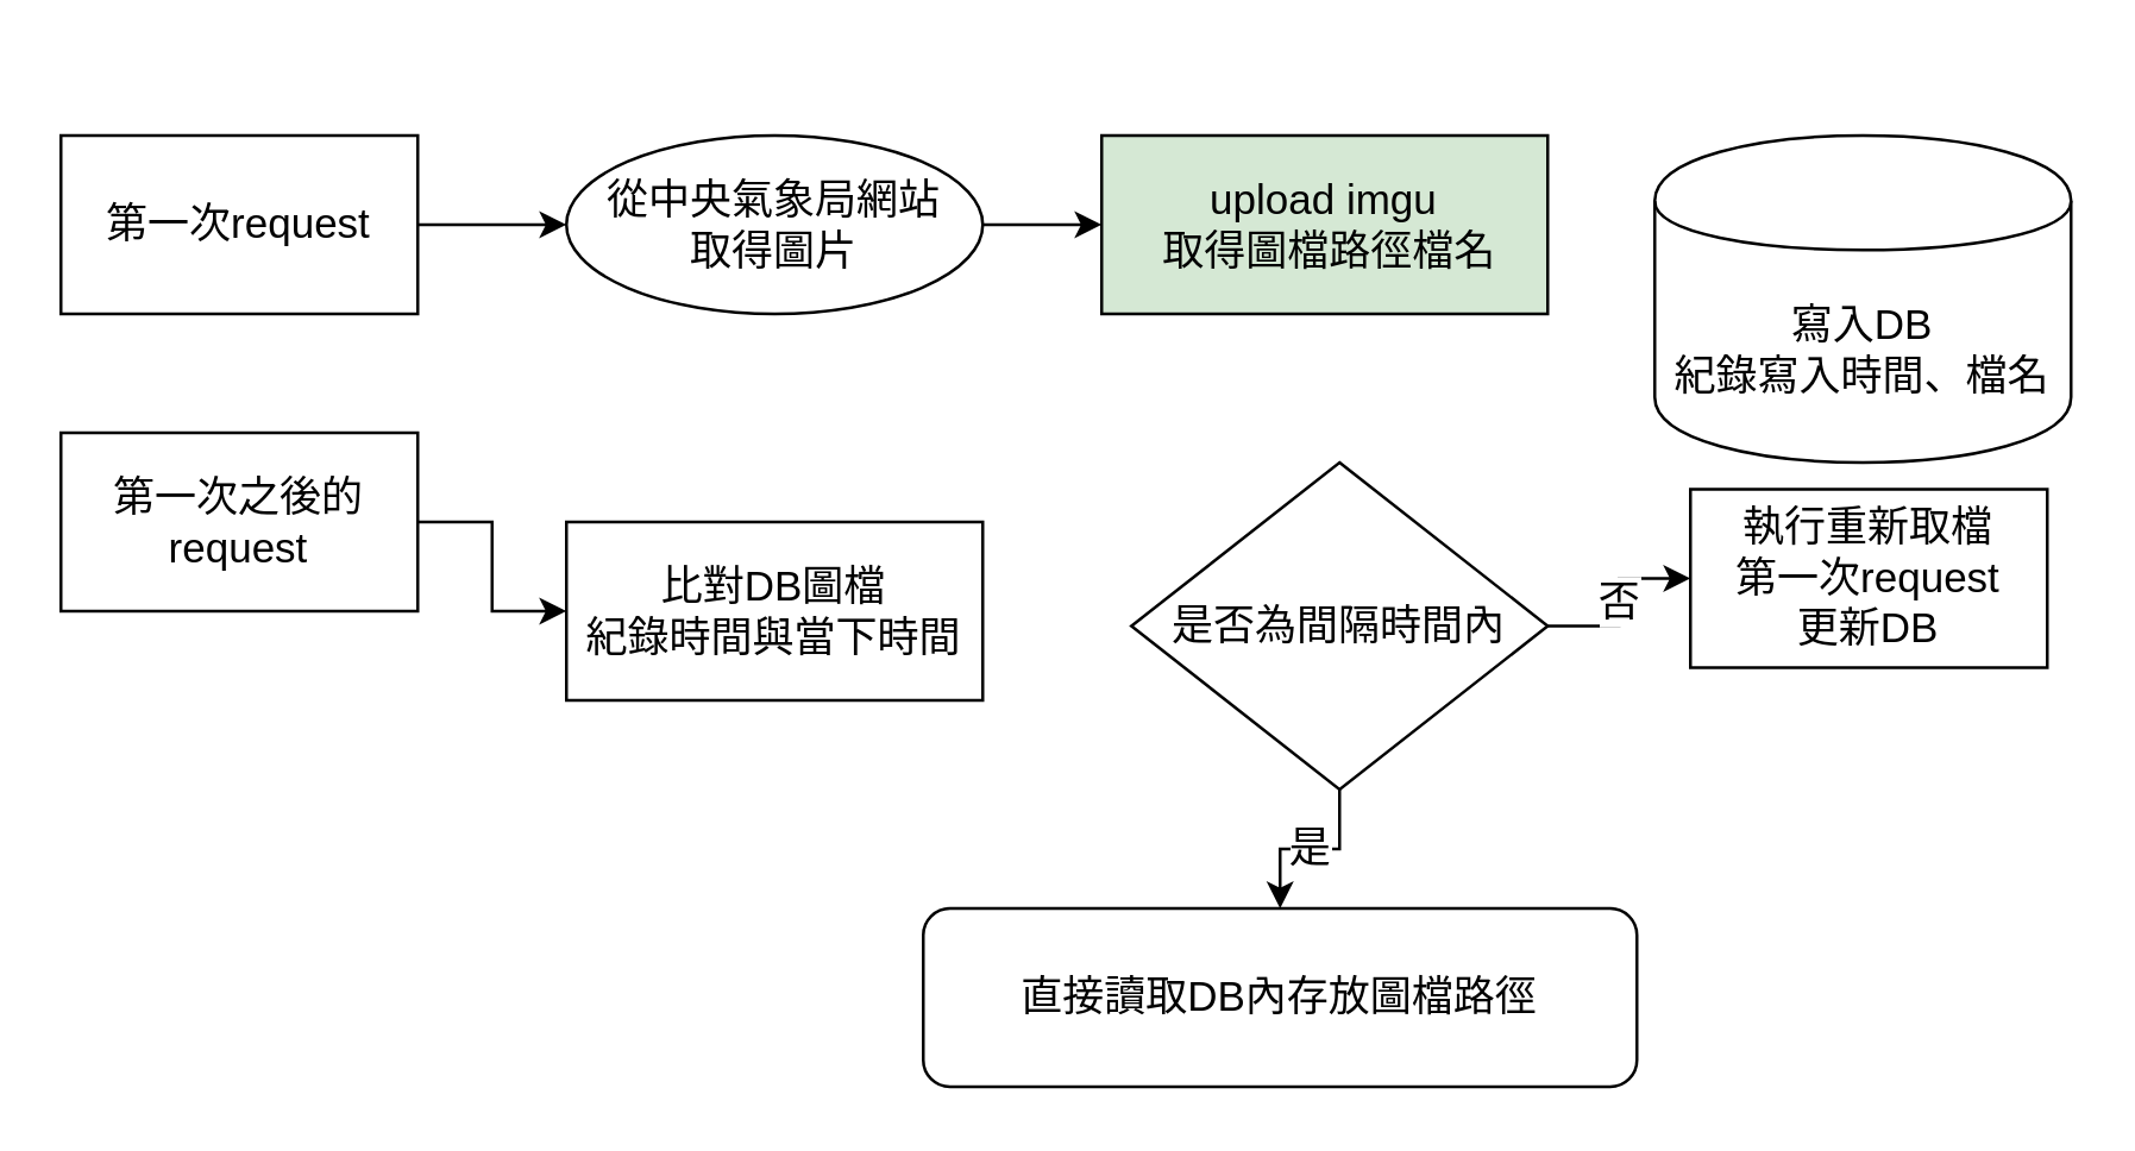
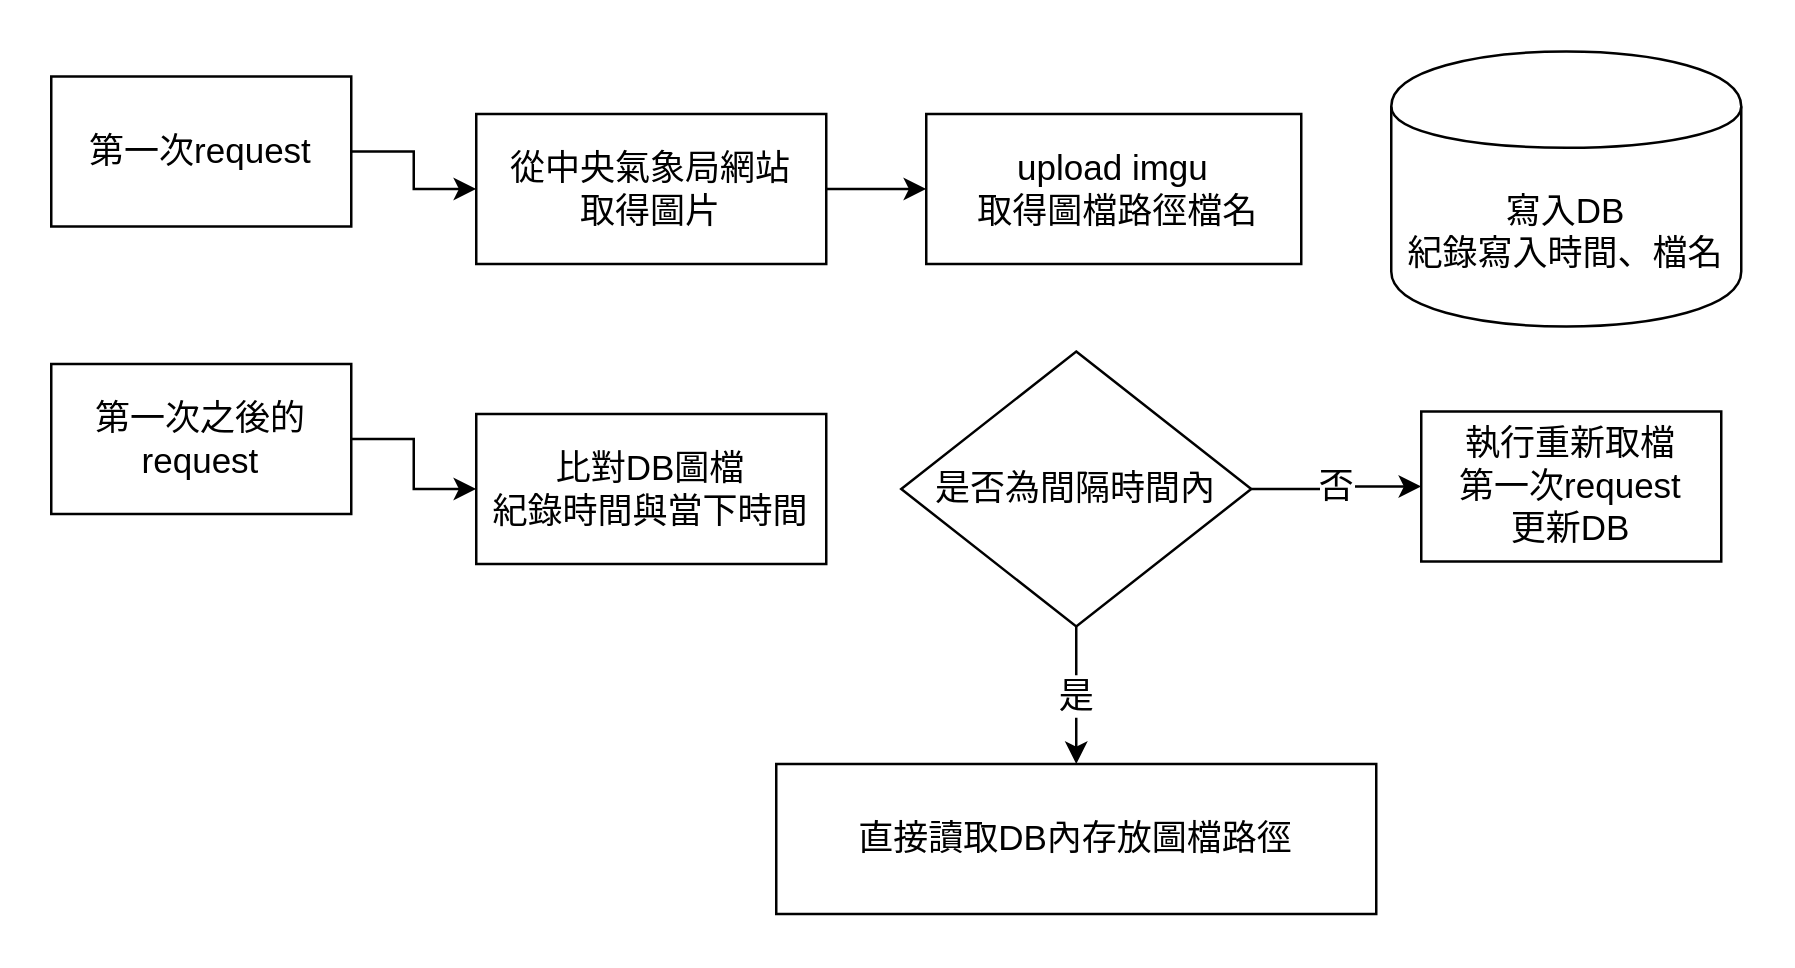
- <mxCell id="3" value="第一次request&lt;br style=&quot;font-size: 14px;&quot;&gt;" style="rounded=0;whiteSpace=wrap;html=1;fontSize=14;" vertex="1" parent="1"><mxGeometry x="20" y="45" width="120" height="60" as="geometry" /></mxCell>
+ <mxCell id="3" value="第一次request&lt;br style=&quot;font-size: 14px;&quot;&gt;" style="rounded=0;whiteSpace=wrap;html=1;fontSize=14;" vertex="1" parent="1"><mxGeometry x="20" y="30" width="120" height="60" as="geometry" /></mxCell>
- <mxCell id="5" value="從中央氣象局網站&lt;br style=&quot;font-size: 14px;&quot;&gt;取得圖片" style="ellipse;whiteSpace=wrap;html=1;fontSize=14;" vertex="1" parent="1"><mxGeometry x="190" y="45" width="140" height="60" as="geometry" /></mxCell>
+ <mxCell id="5" value="從中央氣象局網站&lt;br style=&quot;font-size: 14px;&quot;&gt;取得圖片" style="rounded=0;whiteSpace=wrap;html=1;fontSize=14;" vertex="1" parent="1"><mxGeometry x="190" y="45" width="140" height="60" as="geometry" /></mxCell>
- <mxCell id="6" value="upload imgu&lt;br style=&quot;font-size: 14px&quot;&gt;&amp;nbsp;取得圖檔路徑檔名" style="rounded=0;whiteSpace=wrap;html=1;fontSize=14;fillColor=#d5e8d4;" vertex="1" parent="1"><mxGeometry x="370" y="45" width="150" height="60" as="geometry" /></mxCell>
+ <mxCell id="6" value="upload imgu&lt;br style=&quot;font-size: 14px&quot;&gt;&amp;nbsp;取得圖檔路徑檔名" style="rounded=0;whiteSpace=wrap;html=1;fontSize=14;" vertex="1" parent="1"><mxGeometry x="370" y="45" width="150" height="60" as="geometry" /></mxCell>
- <mxCell id="7" value="寫入DB&lt;br style=&quot;font-size: 14px;&quot;&gt;紀錄寫入時間、檔名" style="shape=cylinder;whiteSpace=wrap;html=1;boundedLbl=1;backgroundOutline=1;fontSize=14;" vertex="1" parent="1"><mxGeometry x="556" y="45" width="140" height="110" as="geometry" /></mxCell>
+ <mxCell id="7" value="寫入DB&lt;br style=&quot;font-size: 14px;&quot;&gt;紀錄寫入時間、檔名" style="shape=cylinder;whiteSpace=wrap;html=1;boundedLbl=1;backgroundOutline=1;fontSize=14;" vertex="1" parent="1"><mxGeometry x="556" y="20" width="140" height="110" as="geometry" /></mxCell>
- <mxCell id="10" value="比對DB圖檔&lt;br style=&quot;font-size: 14px;&quot;&gt;紀錄時間與當下時間" style="rounded=0;whiteSpace=wrap;html=1;fontSize=14;" vertex="1" parent="1"><mxGeometry x="190" y="175" width="140" height="60" as="geometry" /></mxCell>
+ <mxCell id="10" value="比對DB圖檔&lt;br style=&quot;font-size: 14px;&quot;&gt;紀錄時間與當下時間" style="rounded=0;whiteSpace=wrap;html=1;fontSize=14;" vertex="1" parent="1"><mxGeometry x="190" y="165" width="140" height="60" as="geometry" /></mxCell>
- <mxCell id="13" value="是否為間隔時間內" style="rhombus;whiteSpace=wrap;html=1;fontSize=14;" vertex="1" parent="1"><mxGeometry x="380" y="155" width="140" height="110" as="geometry" /></mxCell>
+ <mxCell id="13" value="是否為間隔時間內" style="rhombus;whiteSpace=wrap;html=1;fontSize=14;" vertex="1" parent="1"><mxGeometry x="360" y="140" width="140" height="110" as="geometry" /></mxCell>
- <mxCell id="15" value="直接讀取DB內存放圖檔路徑" style="whiteSpace=wrap;html=1;fontSize=14;rounded=1;" vertex="1" parent="1"><mxGeometry x="310" y="305" width="240" height="60" as="geometry" /></mxCell>
+ <mxCell id="15" value="直接讀取DB內存放圖檔路徑" style="rounded=0;whiteSpace=wrap;html=1;fontSize=14;" vertex="1" parent="1"><mxGeometry x="310" y="305" width="240" height="60" as="geometry" /></mxCell>
